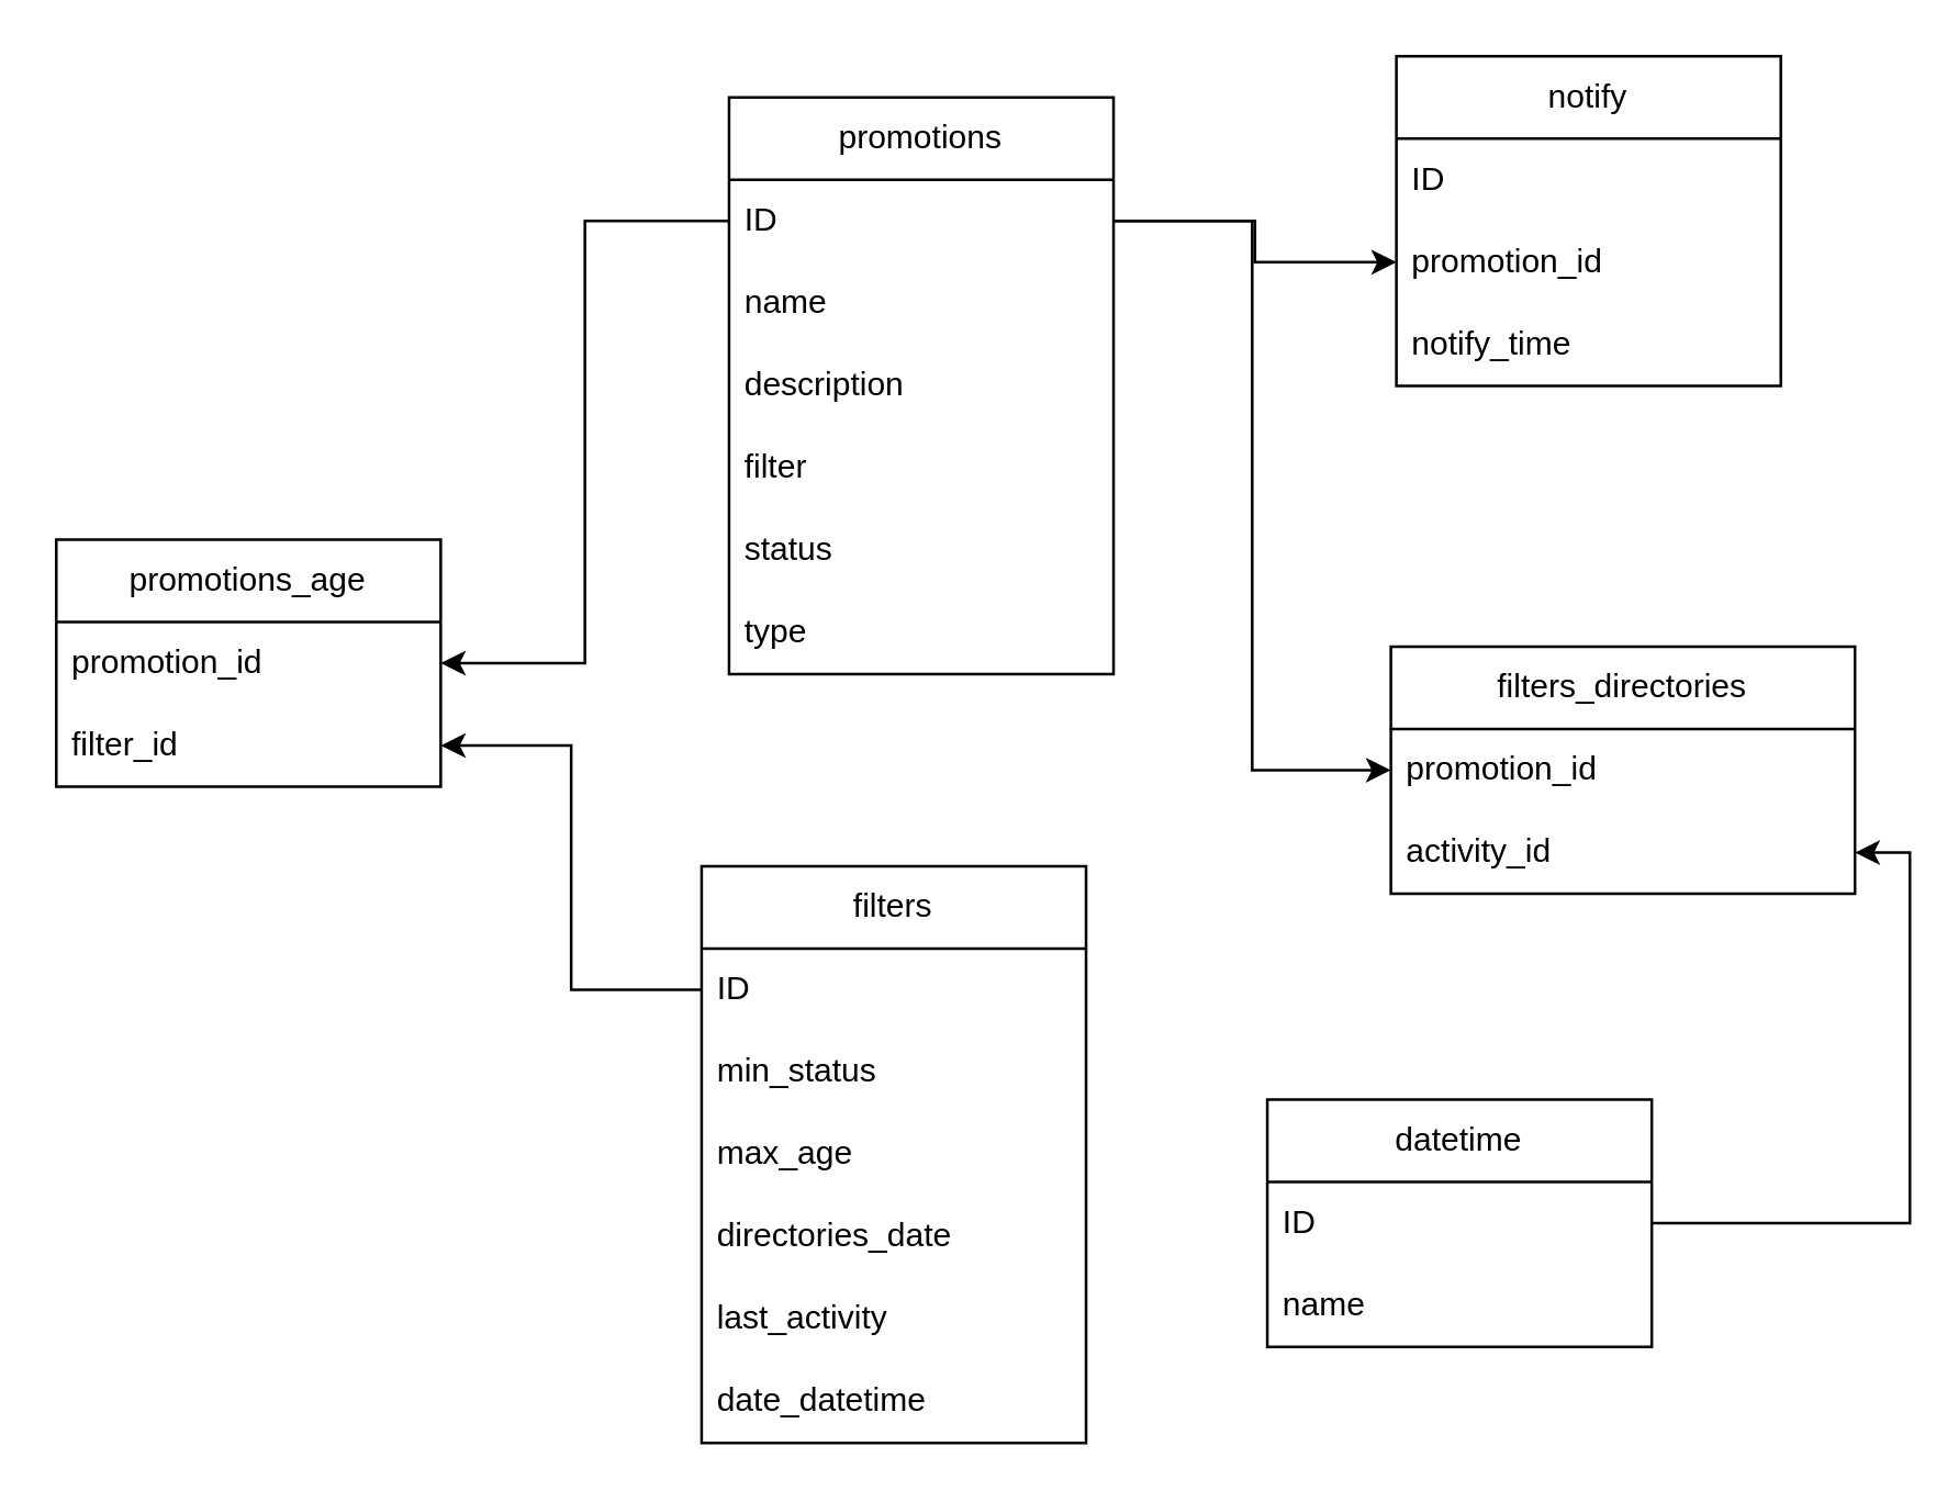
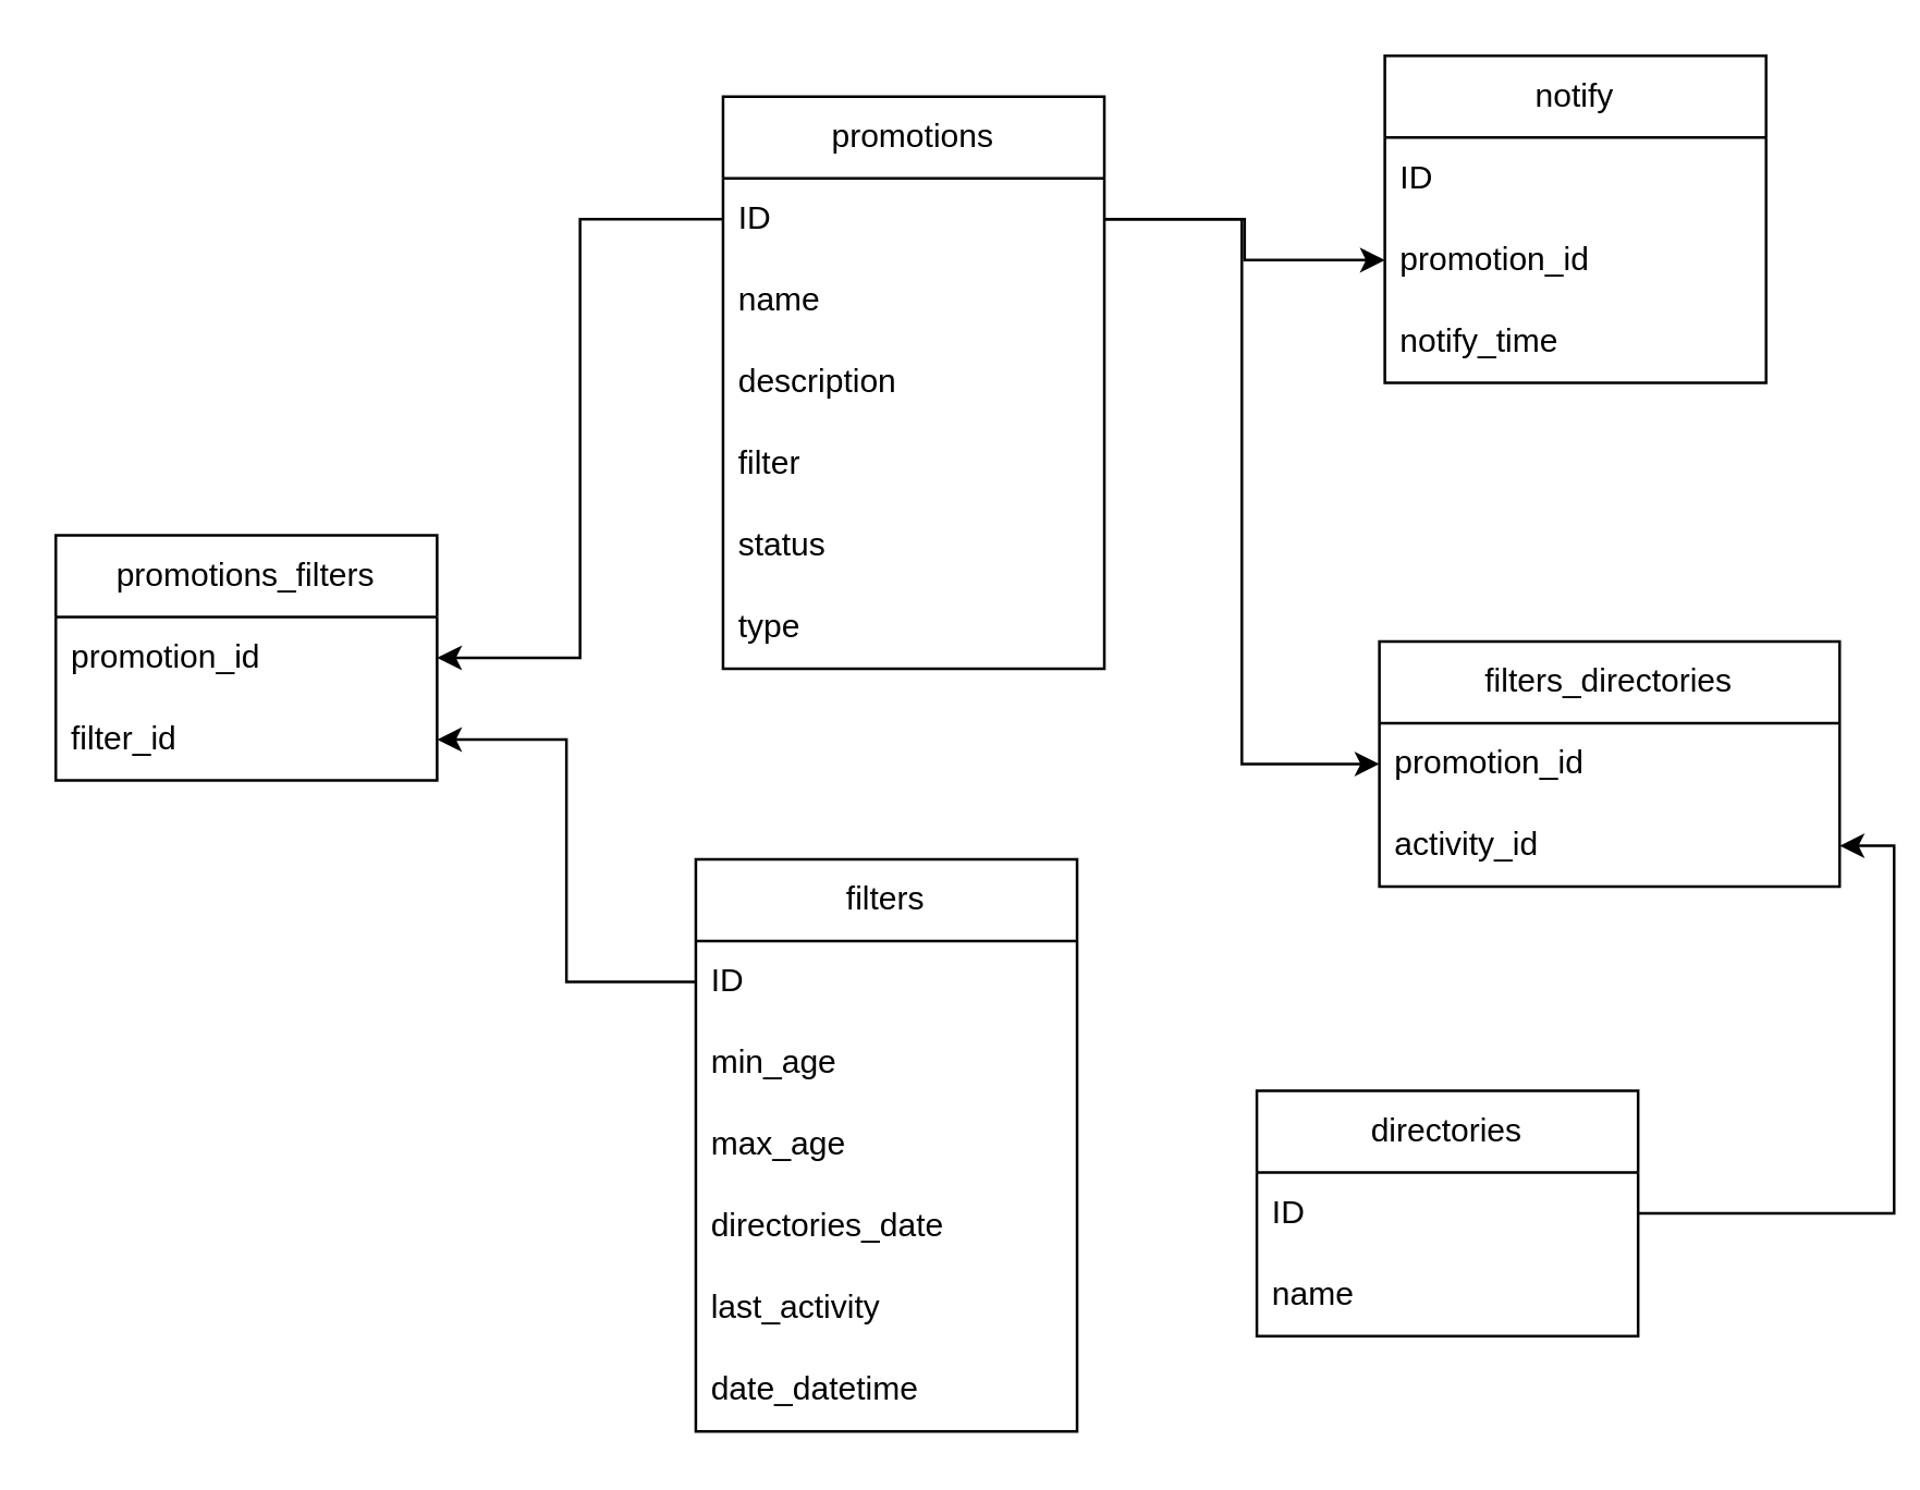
- <mxCell id="20" value="promotions_age" style="swimlane;fontStyle=0;childLayout=stackLayout;horizontal=1;startSize=30;horizontalStack=0;resizeParent=1;resizeParentMax=0;resizeLast=0;collapsible=1;marginBottom=0;whiteSpace=wrap;html=1;" parent="1" vertex="1"><mxGeometry x="20" y="196" width="140" height="90" as="geometry" /></mxCell>
+ <mxCell id="20" value="promotions_filters" style="swimlane;fontStyle=0;childLayout=stackLayout;horizontal=1;startSize=30;horizontalStack=0;resizeParent=1;resizeParentMax=0;resizeLast=0;collapsible=1;marginBottom=0;whiteSpace=wrap;html=1;" parent="1" vertex="1"><mxGeometry x="20" y="196" width="140" height="90" as="geometry" /></mxCell>
- <mxCell id="11" value="min_status" style="text;strokeColor=none;fillColor=none;align=left;verticalAlign=middle;spacingLeft=4;spacingRight=4;overflow=hidden;points=[[0,0.5],[1,0.5]];portConstraint=eastwest;rotatable=0;whiteSpace=wrap;html=1;" parent="9" vertex="1"><mxGeometry y="60" width="140" height="30" as="geometry" /></mxCell>
+ <mxCell id="11" value="min_age" style="text;strokeColor=none;fillColor=none;align=left;verticalAlign=middle;spacingLeft=4;spacingRight=4;overflow=hidden;points=[[0,0.5],[1,0.5]];portConstraint=eastwest;rotatable=0;whiteSpace=wrap;html=1;" parent="9" vertex="1"><mxGeometry y="60" width="140" height="30" as="geometry" /></mxCell>
- <mxCell id="26" value="datetime" style="swimlane;fontStyle=0;childLayout=stackLayout;horizontal=1;startSize=30;horizontalStack=0;resizeParent=1;resizeParentMax=0;resizeLast=0;collapsible=1;marginBottom=0;whiteSpace=wrap;html=1;" parent="1" vertex="1"><mxGeometry x="461" y="400" width="140" height="90" as="geometry" /></mxCell>
+ <mxCell id="26" value="directories" style="swimlane;fontStyle=0;childLayout=stackLayout;horizontal=1;startSize=30;horizontalStack=0;resizeParent=1;resizeParentMax=0;resizeLast=0;collapsible=1;marginBottom=0;whiteSpace=wrap;html=1;" parent="1" vertex="1"><mxGeometry x="461" y="400" width="140" height="90" as="geometry" /></mxCell>
